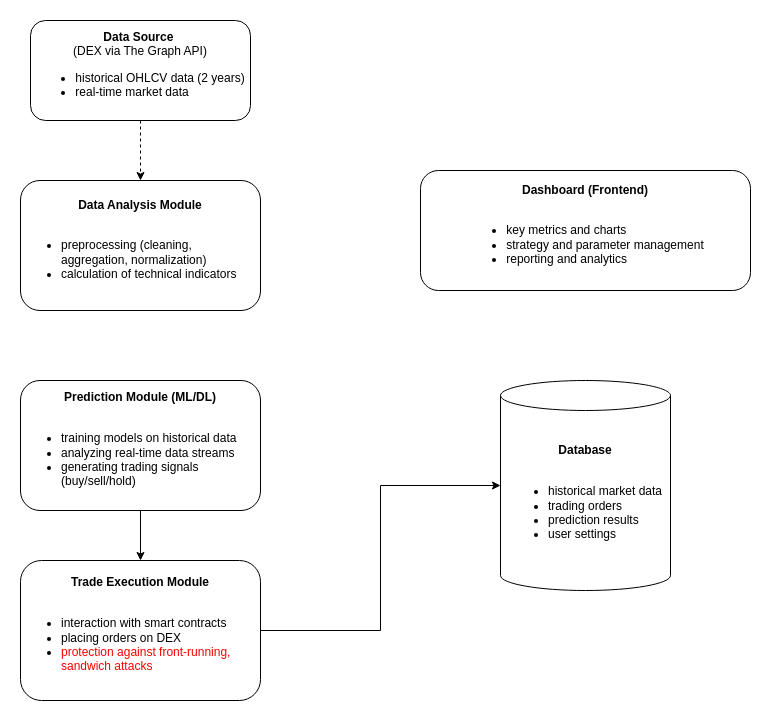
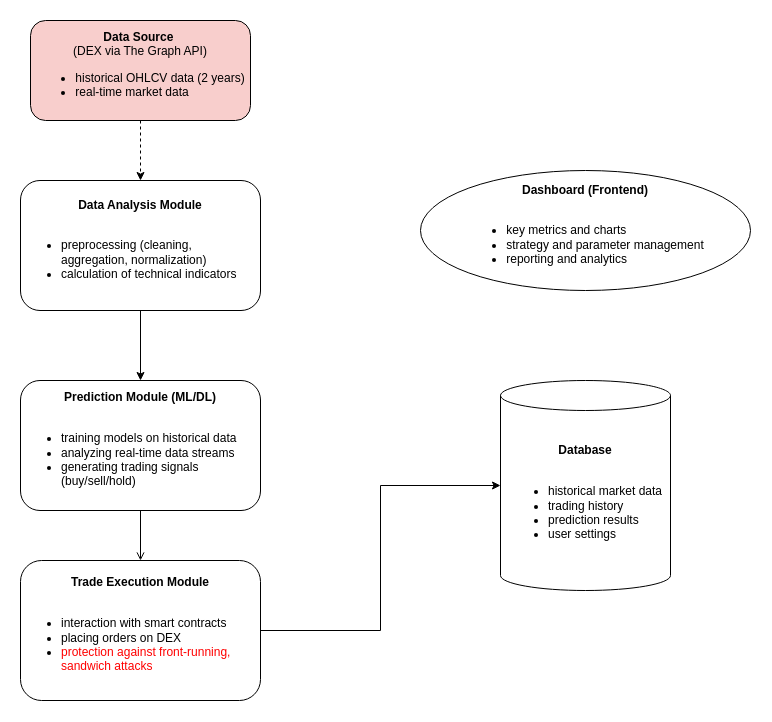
- <mxCell id="3" value="&lt;b&gt;Data Source&amp;nbsp;&lt;/b&gt;&lt;div&gt;(DEX via The Graph API)&lt;/div&gt;&lt;div&gt;&lt;ul&gt;&lt;li style=&quot;text-align: left;&quot;&gt;historical OHLCV data (2 years)&lt;/li&gt;&lt;li style=&quot;text-align: left;&quot;&gt;real-time market data&lt;/li&gt;&lt;/ul&gt;&lt;/div&gt;" style="rounded=1;whiteSpace=wrap;html=1;align=center;" vertex="1" parent="1"><mxGeometry x="30" y="20" width="220" height="100" as="geometry" /></mxCell>
+ <mxCell id="3" value="&lt;b&gt;Data Source&amp;nbsp;&lt;/b&gt;&lt;div&gt;(DEX via The Graph API)&lt;/div&gt;&lt;div&gt;&lt;ul&gt;&lt;li style=&quot;text-align: left;&quot;&gt;historical OHLCV data (2 years)&lt;/li&gt;&lt;li style=&quot;text-align: left;&quot;&gt;real-time market data&lt;/li&gt;&lt;/ul&gt;&lt;/div&gt;" style="rounded=1;whiteSpace=wrap;html=1;align=center;fillColor=#f8cecc;" vertex="1" parent="1"><mxGeometry x="30" y="20" width="220" height="100" as="geometry" /></mxCell>
- <mxCell id="11" value="&lt;b&gt;Dashboard (Frontend)&lt;/b&gt;&lt;div&gt;&lt;span style=&quot;background-color: transparent; color: light-dark(rgb(0, 0, 0), rgb(255, 255, 255));&quot;&gt;&lt;br&gt;&lt;/span&gt;&lt;/div&gt;&lt;div style=&quot;&quot;&gt;&lt;ul&gt;&lt;li style=&quot;text-align: left;&quot;&gt;&lt;span style=&quot;background-color: transparent; color: light-dark(rgb(0, 0, 0), rgb(255, 255, 255));&quot;&gt;key metrics and charts&lt;/span&gt;&lt;/li&gt;&lt;li style=&quot;text-align: left;&quot;&gt;&lt;span style=&quot;background-color: transparent; color: light-dark(rgb(0, 0, 0), rgb(255, 255, 255));&quot;&gt;strategy and parameter management&lt;/span&gt;&lt;/li&gt;&lt;li style=&quot;text-align: left;&quot;&gt;&lt;span style=&quot;background-color: transparent; color: light-dark(rgb(0, 0, 0), rgb(255, 255, 255));&quot;&gt;reporting and analytics&lt;/span&gt;&lt;/li&gt;&lt;/ul&gt;&lt;/div&gt;" style="whiteSpace=wrap;html=1;rounded=1;" vertex="1" parent="1"><mxGeometry x="420" y="170" width="330" height="120" as="geometry" /></mxCell>
+ <mxCell id="11" value="&lt;b&gt;Dashboard (Frontend)&lt;/b&gt;&lt;div&gt;&lt;span style=&quot;background-color: transparent; color: light-dark(rgb(0, 0, 0), rgb(255, 255, 255));&quot;&gt;&lt;br&gt;&lt;/span&gt;&lt;/div&gt;&lt;div style=&quot;&quot;&gt;&lt;ul&gt;&lt;li style=&quot;text-align: left;&quot;&gt;&lt;span style=&quot;background-color: transparent; color: light-dark(rgb(0, 0, 0), rgb(255, 255, 255));&quot;&gt;key metrics and charts&lt;/span&gt;&lt;/li&gt;&lt;li style=&quot;text-align: left;&quot;&gt;&lt;span style=&quot;background-color: transparent; color: light-dark(rgb(0, 0, 0), rgb(255, 255, 255));&quot;&gt;strategy and parameter management&lt;/span&gt;&lt;/li&gt;&lt;li style=&quot;text-align: left;&quot;&gt;&lt;span style=&quot;background-color: transparent; color: light-dark(rgb(0, 0, 0), rgb(255, 255, 255));&quot;&gt;reporting and analytics&lt;/span&gt;&lt;/li&gt;&lt;/ul&gt;&lt;/div&gt;" style="ellipse;whiteSpace=wrap;html=1;" vertex="1" parent="1"><mxGeometry x="420" y="170" width="330" height="120" as="geometry" /></mxCell>
+ <mxCell id="4" style="edgeStyle=orthogonalEdgeStyle;rounded=0;orthogonalLoop=1;jettySize=auto;html=1;exitX=0.5;exitY=1;exitDx=0;exitDy=0;" edge="1" parent="1" source="5" target="7"><mxGeometry relative="1" as="geometry" /></mxCell>
- <mxCell id="9" value="&lt;div&gt;&lt;span style=&quot;background-color: transparent; color: light-dark(rgb(0, 0, 0), rgb(255, 255, 255));&quot;&gt;&lt;b&gt;Database&lt;/b&gt;&lt;/span&gt;&lt;/div&gt;&lt;div&gt;&lt;span style=&quot;background-color: transparent; color: light-dark(rgb(0, 0, 0), rgb(255, 255, 255));&quot;&gt;&lt;b&gt;&lt;br&gt;&lt;/b&gt;&lt;/span&gt;&lt;/div&gt;&lt;span style=&quot;background-color: transparent; color: light-dark(rgb(0, 0, 0), rgb(255, 255, 255));&quot;&gt;&lt;div style=&quot;&quot;&gt;&lt;ul&gt;&lt;li style=&quot;text-align: left;&quot;&gt;&lt;span style=&quot;background-color: transparent; color: light-dark(rgb(0, 0, 0), rgb(255, 255, 255));&quot;&gt;historical market data&lt;/span&gt;&lt;/li&gt;&lt;li style=&quot;text-align: left;&quot;&gt;&lt;span style=&quot;background-color: transparent; color: light-dark(rgb(0, 0, 0), rgb(255, 255, 255));&quot;&gt;trading orders&lt;/span&gt;&lt;/li&gt;&lt;li style=&quot;text-align: left;&quot;&gt;&lt;span style=&quot;background-color: transparent; color: light-dark(rgb(0, 0, 0), rgb(255, 255, 255));&quot;&gt;prediction results&lt;/span&gt;&lt;/li&gt;&lt;li style=&quot;text-align: left;&quot;&gt;&lt;span style=&quot;background-color: transparent; color: light-dark(rgb(0, 0, 0), rgb(255, 255, 255));&quot;&gt;user settings&lt;/span&gt;&lt;/li&gt;&lt;/ul&gt;&lt;/div&gt;&lt;/span&gt;" style="shape=cylinder3;whiteSpace=wrap;html=1;boundedLbl=1;backgroundOutline=1;size=15;" vertex="1" parent="1"><mxGeometry x="500" y="380" width="170" height="210" as="geometry" /></mxCell>
+ <mxCell id="9" value="&lt;div&gt;&lt;span style=&quot;background-color: transparent; color: light-dark(rgb(0, 0, 0), rgb(255, 255, 255));&quot;&gt;&lt;b&gt;Database&lt;/b&gt;&lt;/span&gt;&lt;/div&gt;&lt;div&gt;&lt;span style=&quot;background-color: transparent; color: light-dark(rgb(0, 0, 0), rgb(255, 255, 255));&quot;&gt;&lt;b&gt;&lt;br&gt;&lt;/b&gt;&lt;/span&gt;&lt;/div&gt;&lt;span style=&quot;background-color: transparent; color: light-dark(rgb(0, 0, 0), rgb(255, 255, 255));&quot;&gt;&lt;div style=&quot;&quot;&gt;&lt;ul&gt;&lt;li style=&quot;text-align: left;&quot;&gt;&lt;span style=&quot;background-color: transparent; color: light-dark(rgb(0, 0, 0), rgb(255, 255, 255));&quot;&gt;historical market data&lt;/span&gt;&lt;/li&gt;&lt;li style=&quot;text-align: left;&quot;&gt;&lt;span style=&quot;background-color: transparent; color: light-dark(rgb(0, 0, 0), rgb(255, 255, 255));&quot;&gt;trading history&lt;/span&gt;&lt;/li&gt;&lt;li style=&quot;text-align: left;&quot;&gt;&lt;span style=&quot;background-color: transparent; color: light-dark(rgb(0, 0, 0), rgb(255, 255, 255));&quot;&gt;prediction results&lt;/span&gt;&lt;/li&gt;&lt;li style=&quot;text-align: left;&quot;&gt;&lt;span style=&quot;background-color: transparent; color: light-dark(rgb(0, 0, 0), rgb(255, 255, 255));&quot;&gt;user settings&lt;/span&gt;&lt;/li&gt;&lt;/ul&gt;&lt;/div&gt;&lt;/span&gt;" style="shape=cylinder3;whiteSpace=wrap;html=1;boundedLbl=1;backgroundOutline=1;size=15;" vertex="1" parent="1"><mxGeometry x="500" y="380" width="170" height="210" as="geometry" /></mxCell>
- <mxCell id="6" style="edgeStyle=orthogonalEdgeStyle;rounded=0;orthogonalLoop=1;jettySize=auto;html=1;exitX=0.5;exitY=1;exitDx=0;exitDy=0;entryX=0.5;entryY=0;entryDx=0;entryDy=0;" edge="1" parent="1" source="7" target="8"><mxGeometry relative="1" as="geometry" /></mxCell>
+ <mxCell id="6" style="edgeStyle=orthogonalEdgeStyle;rounded=0;orthogonalLoop=1;jettySize=auto;html=1;exitX=0.5;exitY=1;exitDx=0;exitDy=0;entryX=0.5;entryY=0;entryDx=0;entryDy=0;endArrow=open;" edge="1" parent="1" source="7" target="8"><mxGeometry relative="1" as="geometry" /></mxCell>
